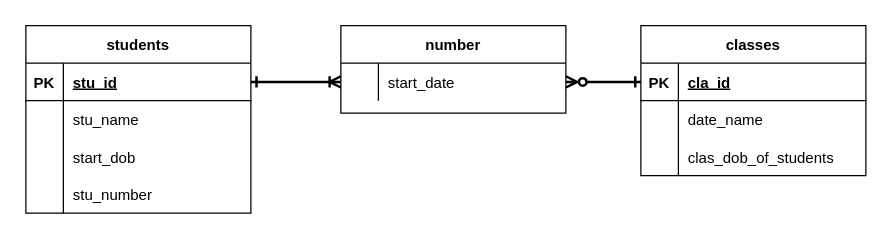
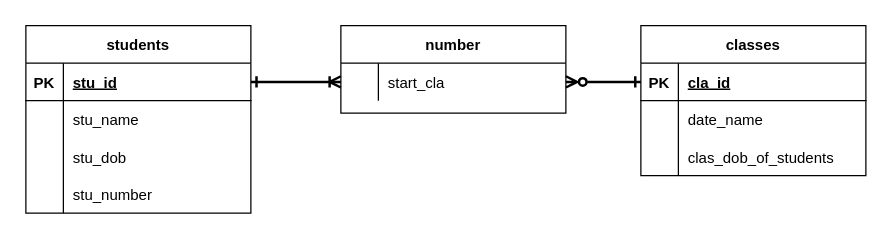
- <mxCell id="28" value="start_date" style="shape=partialRectangle;connectable=0;fillColor=none;top=0;left=0;bottom=0;right=0;align=left;spacingLeft=6;overflow=hidden;" parent="26" vertex="1"><mxGeometry x="30" width="150" height="30" as="geometry"><mxRectangle width="150" height="30" as="alternateBounds" /></mxGeometry></mxCell>
+ <mxCell id="28" value="start_cla" style="shape=partialRectangle;connectable=0;fillColor=none;top=0;left=0;bottom=0;right=0;align=left;spacingLeft=6;overflow=hidden;" parent="26" vertex="1"><mxGeometry x="30" width="150" height="30" as="geometry"><mxRectangle width="150" height="30" as="alternateBounds" /></mxGeometry></mxCell>
- <mxCell id="11" value="start_dob" style="shape=partialRectangle;connectable=0;fillColor=none;top=0;left=0;bottom=0;right=0;align=left;spacingLeft=6;overflow=hidden;" parent="9" vertex="1"><mxGeometry x="30" width="150" height="30" as="geometry"><mxRectangle width="150" height="30" as="alternateBounds" /></mxGeometry></mxCell>
+ <mxCell id="11" value="stu_dob" style="shape=partialRectangle;connectable=0;fillColor=none;top=0;left=0;bottom=0;right=0;align=left;spacingLeft=6;overflow=hidden;" parent="9" vertex="1"><mxGeometry x="30" width="150" height="30" as="geometry"><mxRectangle width="150" height="30" as="alternateBounds" /></mxGeometry></mxCell>
